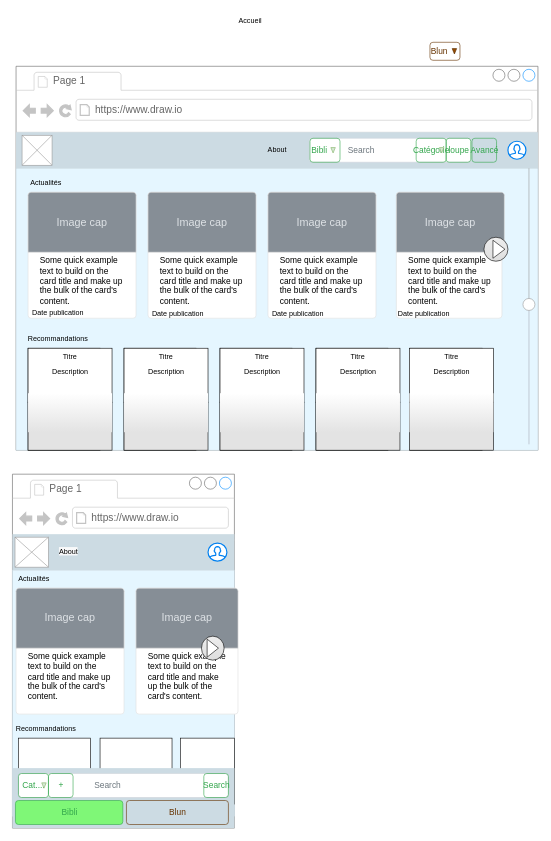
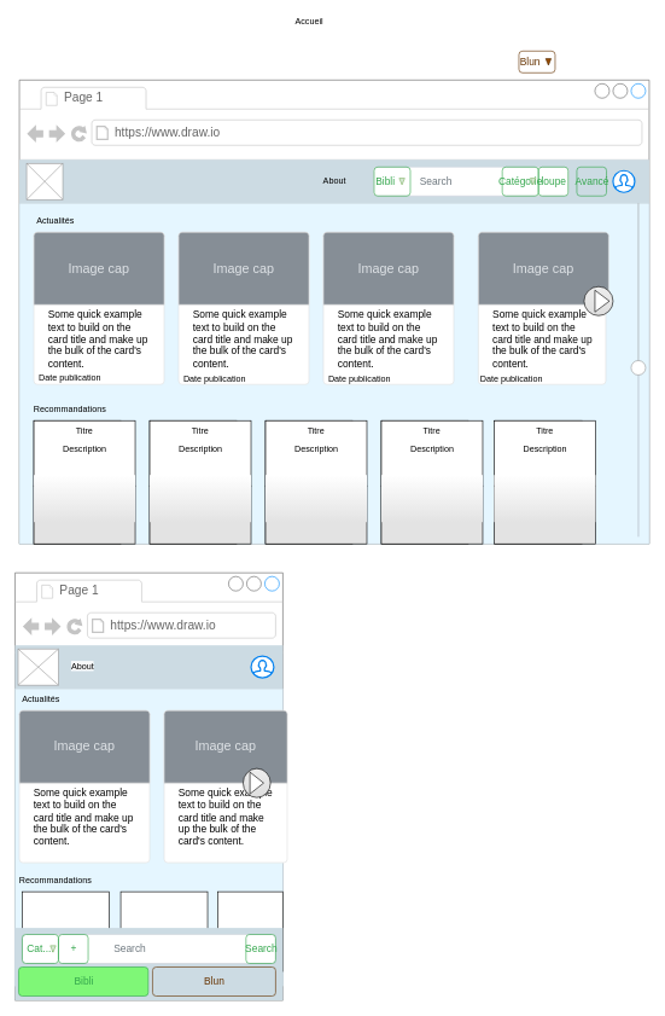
- <mxCell id="67" value="Accueil" style="text;html=1;align=center;verticalAlign=middle;resizable=0;points=[];autosize=1;strokeColor=none;fillColor=none;fontColor=#000000;" parent="1" vertex="1"><mxGeometry x="391" y="25" width="50" height="20" as="geometry" /></mxCell>
+ <mxCell id="67" value="Accueil" style="text;html=1;align=center;verticalAlign=middle;resizable=0;points=[];autosize=1;strokeColor=none;fillColor=none;fontColor=#000000;" parent="1" vertex="1"><mxGeometry x="401" y="20" width="50" height="20" as="geometry" /></mxCell>
- <mxCell id="13" value="Avancé" style="html=1;shadow=0;dashed=0;shape=mxgraph.bootstrap.rrect;rSize=5;fontSize=14;fontColor=#33A64C;strokeColor=#33A64C;fillColor=none;" parent="6" vertex="1"><mxGeometry x="760" y="10" width="41" height="40" as="geometry" /></mxCell>
+ <mxCell id="13" value="Avancé" style="html=1;shadow=0;dashed=0;shape=mxgraph.bootstrap.rrect;rSize=5;fontSize=14;fontColor=#33A64C;strokeColor=#33A64C;fillColor=none;" parent="6" vertex="1"><mxGeometry x="770" y="10" width="41" height="40" as="geometry" /></mxCell>
